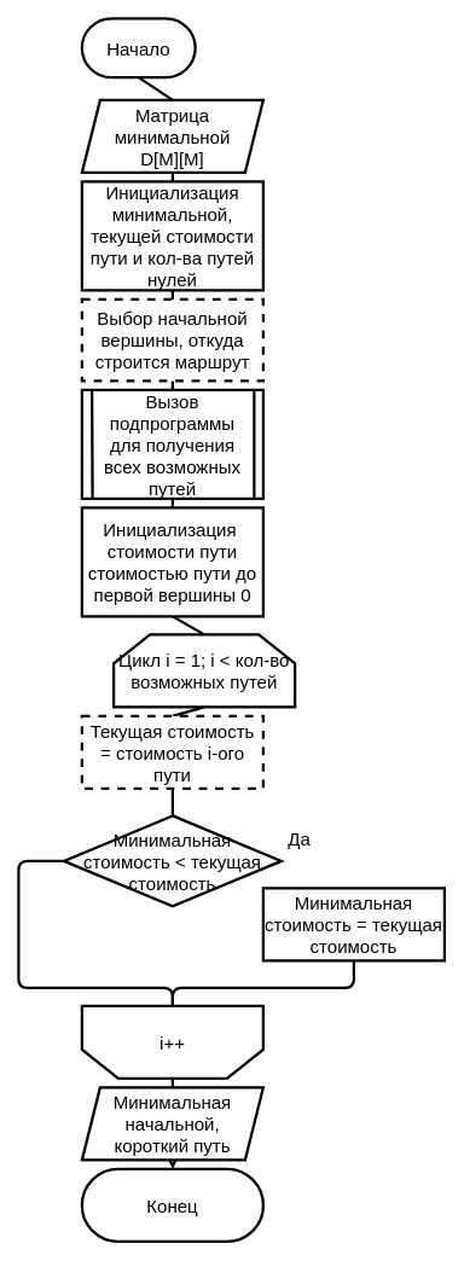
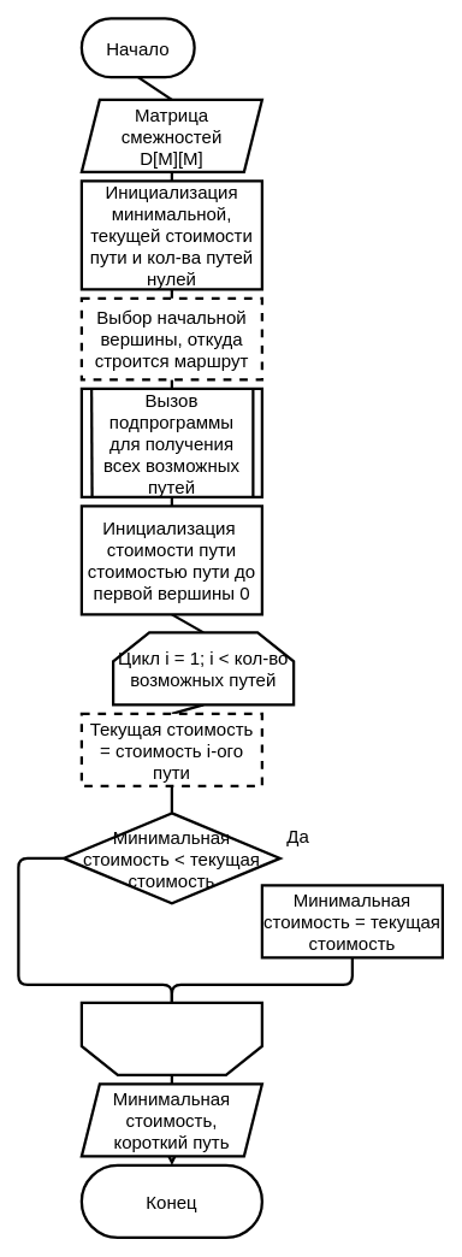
- <mxCell id="6" value="&lt;span style=&quot;font-size: 20px&quot;&gt;Матрица минимальной&lt;br&gt;D[M][M]&lt;/span&gt;" style="shape=parallelogram;perimeter=parallelogramPerimeter;whiteSpace=wrap;html=1;fixedSize=1;strokeWidth=3;" parent="1" vertex="1"><mxGeometry x="90" y="110" width="200" height="80" as="geometry" /></mxCell>
+ <mxCell id="6" value="&lt;span style=&quot;font-size: 20px&quot;&gt;Матрица смежностей&lt;br&gt;D[M][M]&lt;/span&gt;" style="shape=parallelogram;perimeter=parallelogramPerimeter;whiteSpace=wrap;html=1;fixedSize=1;strokeWidth=3;" parent="1" vertex="1"><mxGeometry x="90" y="110" width="200" height="80" as="geometry" /></mxCell>
- <mxCell id="15" value="&lt;font style=&quot;font-size: 20px&quot;&gt;i++&lt;/font&gt;" style="text;html=1;strokeColor=none;fillColor=none;align=center;verticalAlign=middle;whiteSpace=wrap;rounded=0;" parent="1" vertex="1"><mxGeometry x="170" y="1140" width="40" height="20" as="geometry" /></mxCell>
- <mxCell id="12" value="&lt;span style=&quot;font-size: 20px&quot;&gt;Минимальная начальной,&lt;br&gt;короткий путь&lt;/span&gt;" style="shape=parallelogram;perimeter=parallelogramPerimeter;whiteSpace=wrap;html=1;fixedSize=1;strokeWidth=3;" parent="1" vertex="1"><mxGeometry x="90" y="1200" width="200" height="80" as="geometry" /></mxCell>
+ <mxCell id="12" value="&lt;span style=&quot;font-size: 20px&quot;&gt;Минимальная стоимость,&lt;br&gt;короткий путь&lt;/span&gt;" style="shape=parallelogram;perimeter=parallelogramPerimeter;whiteSpace=wrap;html=1;fixedSize=1;strokeWidth=3;" parent="1" vertex="1"><mxGeometry x="90" y="1200" width="200" height="80" as="geometry" /></mxCell>
